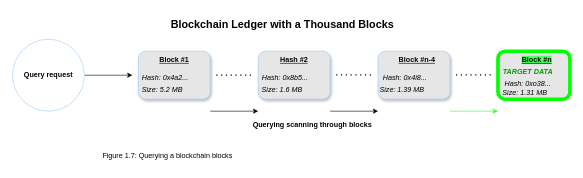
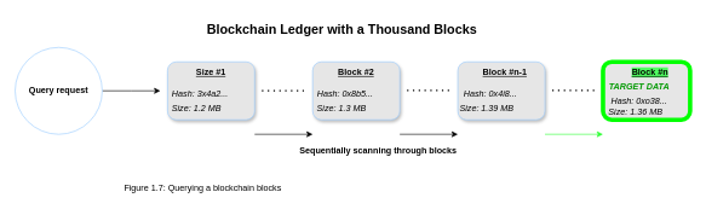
- <mxCell id="5" value="&lt;b&gt;&lt;u&gt;Block #1&lt;/u&gt;&lt;/b&gt;" style="text;html=1;align=center;verticalAlign=middle;whiteSpace=wrap;rounded=0;" vertex="1" parent="1"><mxGeometry x="260" y="85" width="60" height="30" as="geometry" /></mxCell>
+ <mxCell id="5" value="&lt;b&gt;&lt;u&gt;Size #1&lt;/u&gt;&lt;/b&gt;" style="text;html=1;align=center;verticalAlign=middle;whiteSpace=wrap;rounded=0;" vertex="1" parent="1"><mxGeometry x="260" y="85" width="60" height="30" as="geometry" /></mxCell>
- <mxCell id="9" value="&lt;b&gt;&lt;u&gt;Hash #2&lt;/u&gt;&lt;/b&gt;" style="text;html=1;align=center;verticalAlign=middle;whiteSpace=wrap;rounded=0;" vertex="1" parent="1"><mxGeometry x="460" y="85" width="60" height="30" as="geometry" /></mxCell>
+ <mxCell id="9" value="&lt;b&gt;&lt;u&gt;Block #2&lt;/u&gt;&lt;/b&gt;" style="text;html=1;align=center;verticalAlign=middle;whiteSpace=wrap;rounded=0;" vertex="1" parent="1"><mxGeometry x="460" y="85" width="60" height="30" as="geometry" /></mxCell>
- <mxCell id="14" value="&lt;b&gt;&lt;u&gt;Block #n-4&lt;/u&gt;&lt;/b&gt;" style="text;html=1;align=center;verticalAlign=middle;whiteSpace=wrap;rounded=0;" vertex="1" parent="1"><mxGeometry x="660" y="85" width="70" height="30" as="geometry" /></mxCell>
+ <mxCell id="14" value="&lt;b&gt;&lt;u&gt;Block #n-1&lt;/u&gt;&lt;/b&gt;" style="text;html=1;align=center;verticalAlign=middle;whiteSpace=wrap;rounded=0;" vertex="1" parent="1"><mxGeometry x="660" y="85" width="70" height="30" as="geometry" /></mxCell>
- <mxCell id="6" value="&lt;i&gt;Hash: 0x4a2...&lt;/i&gt;" style="text;html=1;align=center;verticalAlign=middle;whiteSpace=wrap;rounded=0;" vertex="1" parent="1"><mxGeometry x="230" y="115" width="90" height="30" as="geometry" /></mxCell>
+ <mxCell id="6" value="&lt;i&gt;Hash: 3x4a2...&lt;/i&gt;" style="text;html=1;align=center;verticalAlign=middle;whiteSpace=wrap;rounded=0;" vertex="1" parent="1"><mxGeometry x="230" y="115" width="90" height="30" as="geometry" /></mxCell>
- <mxCell id="7" value="&lt;i&gt;Size: 5.2 MB&lt;/i&gt;" style="text;html=1;align=center;verticalAlign=middle;whiteSpace=wrap;rounded=0;" vertex="1" parent="1"><mxGeometry x="230" y="135" width="80" height="30" as="geometry" /></mxCell>
+ <mxCell id="7" value="&lt;i&gt;Size: 1.2 MB&lt;/i&gt;" style="text;html=1;align=center;verticalAlign=middle;whiteSpace=wrap;rounded=0;" vertex="1" parent="1"><mxGeometry x="230" y="135" width="80" height="30" as="geometry" /></mxCell>
- <mxCell id="10" value="&lt;i&gt;Size: 1.6 MB&lt;/i&gt;" style="text;html=1;align=center;verticalAlign=middle;whiteSpace=wrap;rounded=0;" vertex="1" parent="1"><mxGeometry x="430" y="135" width="80" height="30" as="geometry" /></mxCell>
+ <mxCell id="10" value="&lt;i&gt;Size: 1.3 MB&lt;/i&gt;" style="text;html=1;align=center;verticalAlign=middle;whiteSpace=wrap;rounded=0;" vertex="1" parent="1"><mxGeometry x="430" y="135" width="80" height="30" as="geometry" /></mxCell>
- <mxCell id="21" value="&lt;i&gt;Size: 1.31 MB&lt;/i&gt;" style="text;html=1;align=center;verticalAlign=middle;whiteSpace=wrap;rounded=0;" vertex="1" parent="1"><mxGeometry x="835" y="145" width="80" height="20" as="geometry" /></mxCell>
+ <mxCell id="21" value="&lt;i&gt;Size: 1.36 MB&lt;/i&gt;" style="text;html=1;align=center;verticalAlign=middle;whiteSpace=wrap;rounded=0;" vertex="1" parent="1"><mxGeometry x="835" y="145" width="80" height="20" as="geometry" /></mxCell>
- <mxCell id="27" value="Querying scanning through blocks" style="text;html=1;align=center;verticalAlign=middle;resizable=0;points=[];autosize=1;strokeColor=none;fillColor=none;fontStyle=1" vertex="1" parent="1"><mxGeometry x="410" y="193" width="220" height="30" as="geometry" /></mxCell>
+ <mxCell id="27" value="Sequentially scanning through blocks" style="text;html=1;align=center;verticalAlign=middle;resizable=0;points=[];autosize=1;strokeColor=none;fillColor=none;fontStyle=1" vertex="1" parent="1"><mxGeometry x="410" y="193" width="220" height="30" as="geometry" /></mxCell>
